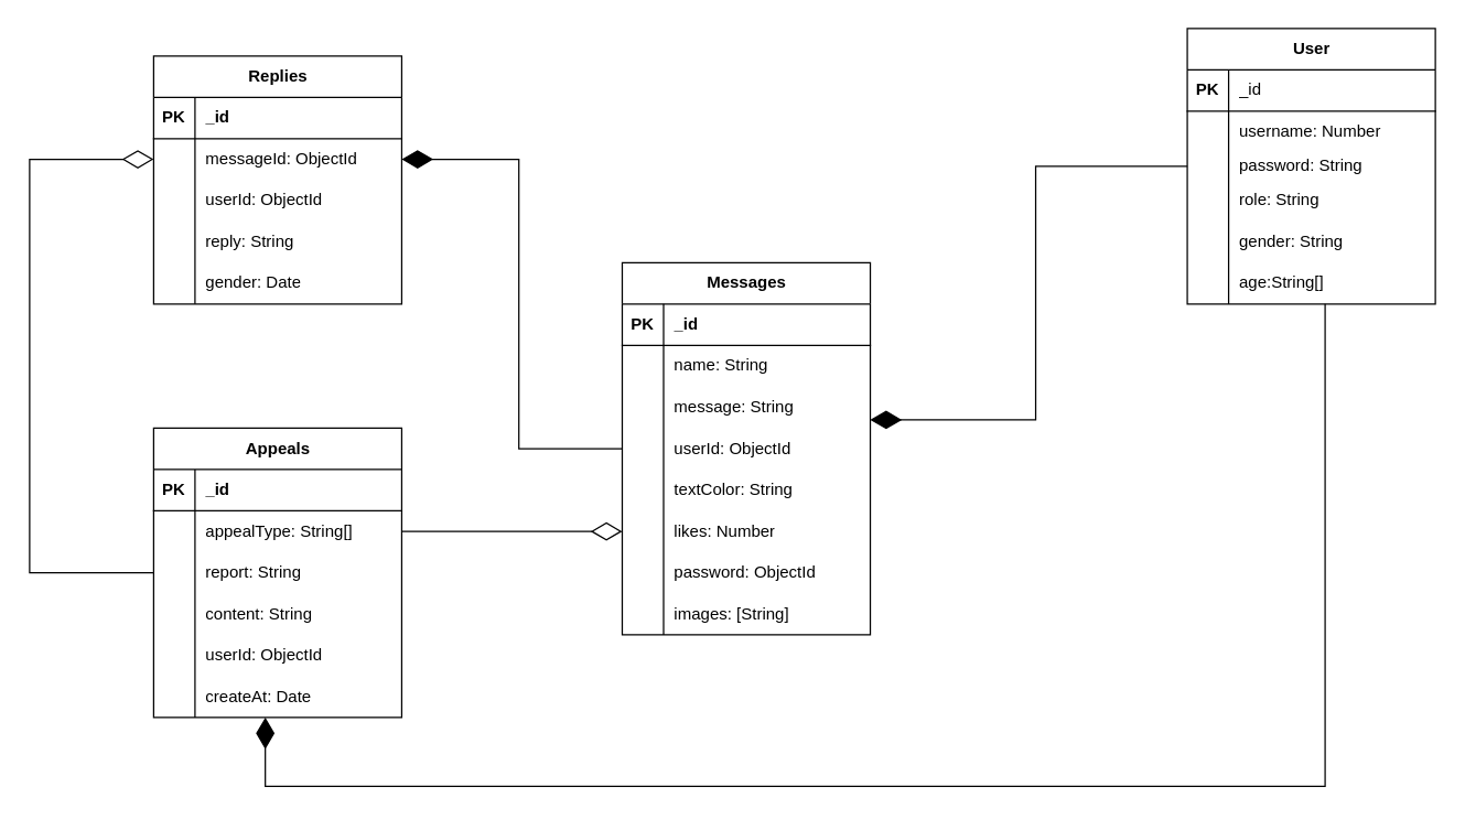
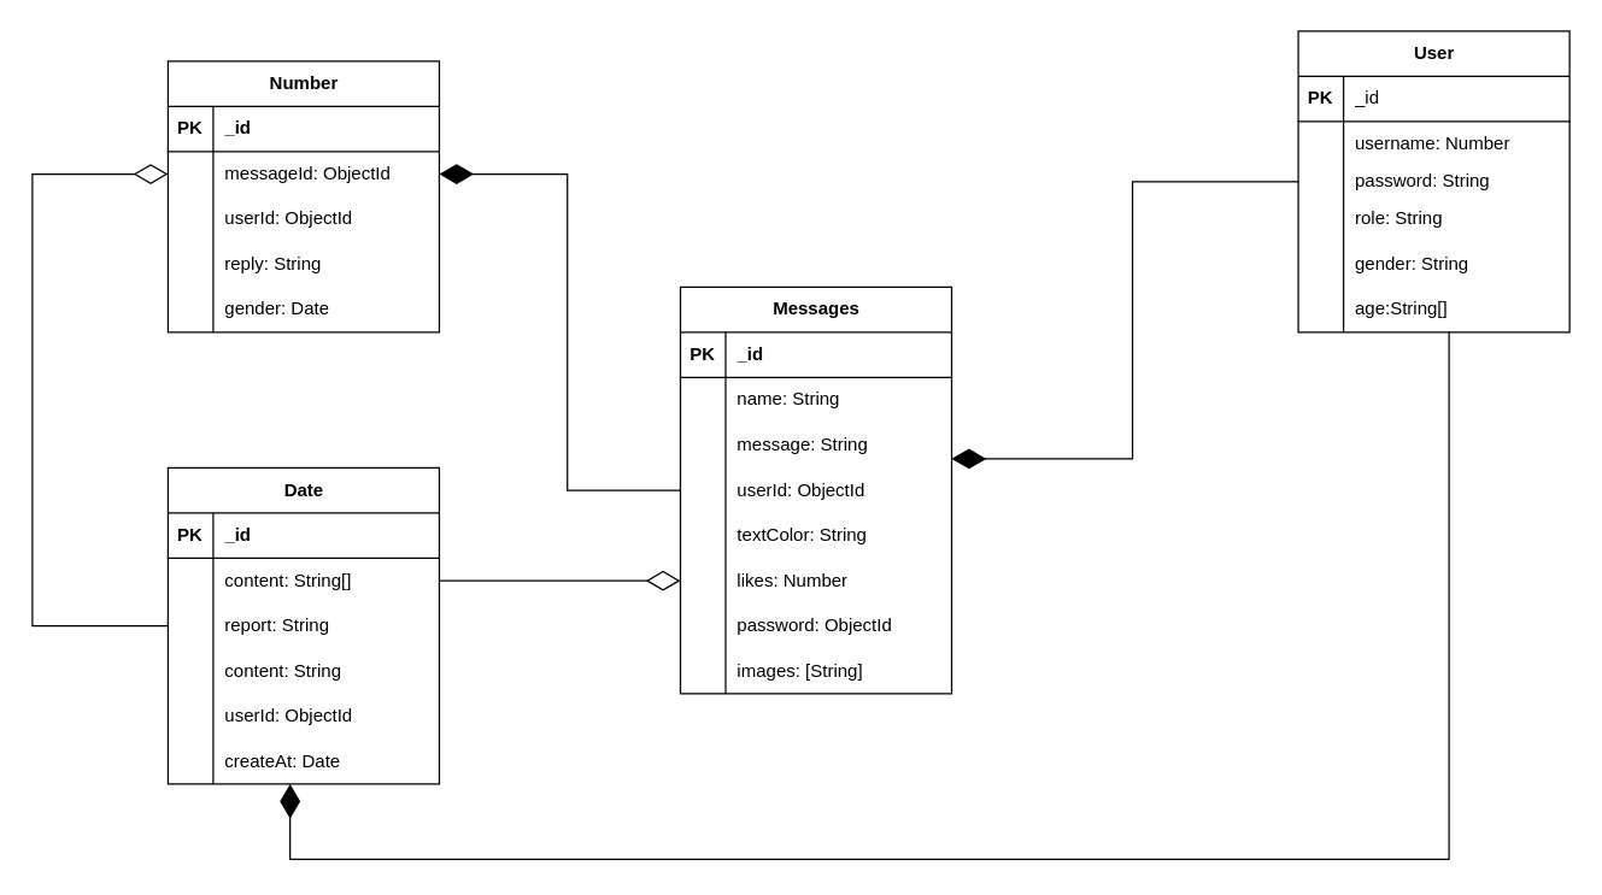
- <mxCell id="46" value="Replies" style="shape=table;startSize=30;container=1;collapsible=1;childLayout=tableLayout;fixedRows=1;rowLines=0;fontStyle=1;align=center;resizeLast=1;html=1;" parent="1" vertex="1"><mxGeometry x="110" y="40" width="180" height="180" as="geometry" /></mxCell>
+ <mxCell id="46" value="Number" style="shape=table;startSize=30;container=1;collapsible=1;childLayout=tableLayout;fixedRows=1;rowLines=0;fontStyle=1;align=center;resizeLast=1;html=1;" parent="1" vertex="1"><mxGeometry x="110" y="40" width="180" height="180" as="geometry" /></mxCell>
- <mxCell id="62" value="Appeals" style="shape=table;startSize=30;container=1;collapsible=1;childLayout=tableLayout;fixedRows=1;rowLines=0;fontStyle=1;align=center;resizeLast=1;html=1;" parent="1" vertex="1"><mxGeometry x="110" y="310" width="180" height="210" as="geometry" /></mxCell>
+ <mxCell id="62" value="Date" style="shape=table;startSize=30;container=1;collapsible=1;childLayout=tableLayout;fixedRows=1;rowLines=0;fontStyle=1;align=center;resizeLast=1;html=1;" parent="1" vertex="1"><mxGeometry x="110" y="310" width="180" height="210" as="geometry" /></mxCell>
- <mxCell id="68" value="appealType: String[]" style="shape=partialRectangle;connectable=0;fillColor=none;top=0;left=0;bottom=0;right=0;align=left;spacingLeft=6;overflow=hidden;whiteSpace=wrap;html=1;" parent="66" vertex="1"><mxGeometry x="30" width="150" height="30" as="geometry"><mxRectangle width="150" height="30" as="alternateBounds" /></mxGeometry></mxCell>
+ <mxCell id="68" value="content: String[]" style="shape=partialRectangle;connectable=0;fillColor=none;top=0;left=0;bottom=0;right=0;align=left;spacingLeft=6;overflow=hidden;whiteSpace=wrap;html=1;" parent="66" vertex="1"><mxGeometry x="30" width="150" height="30" as="geometry"><mxRectangle width="150" height="30" as="alternateBounds" /></mxGeometry></mxCell>
